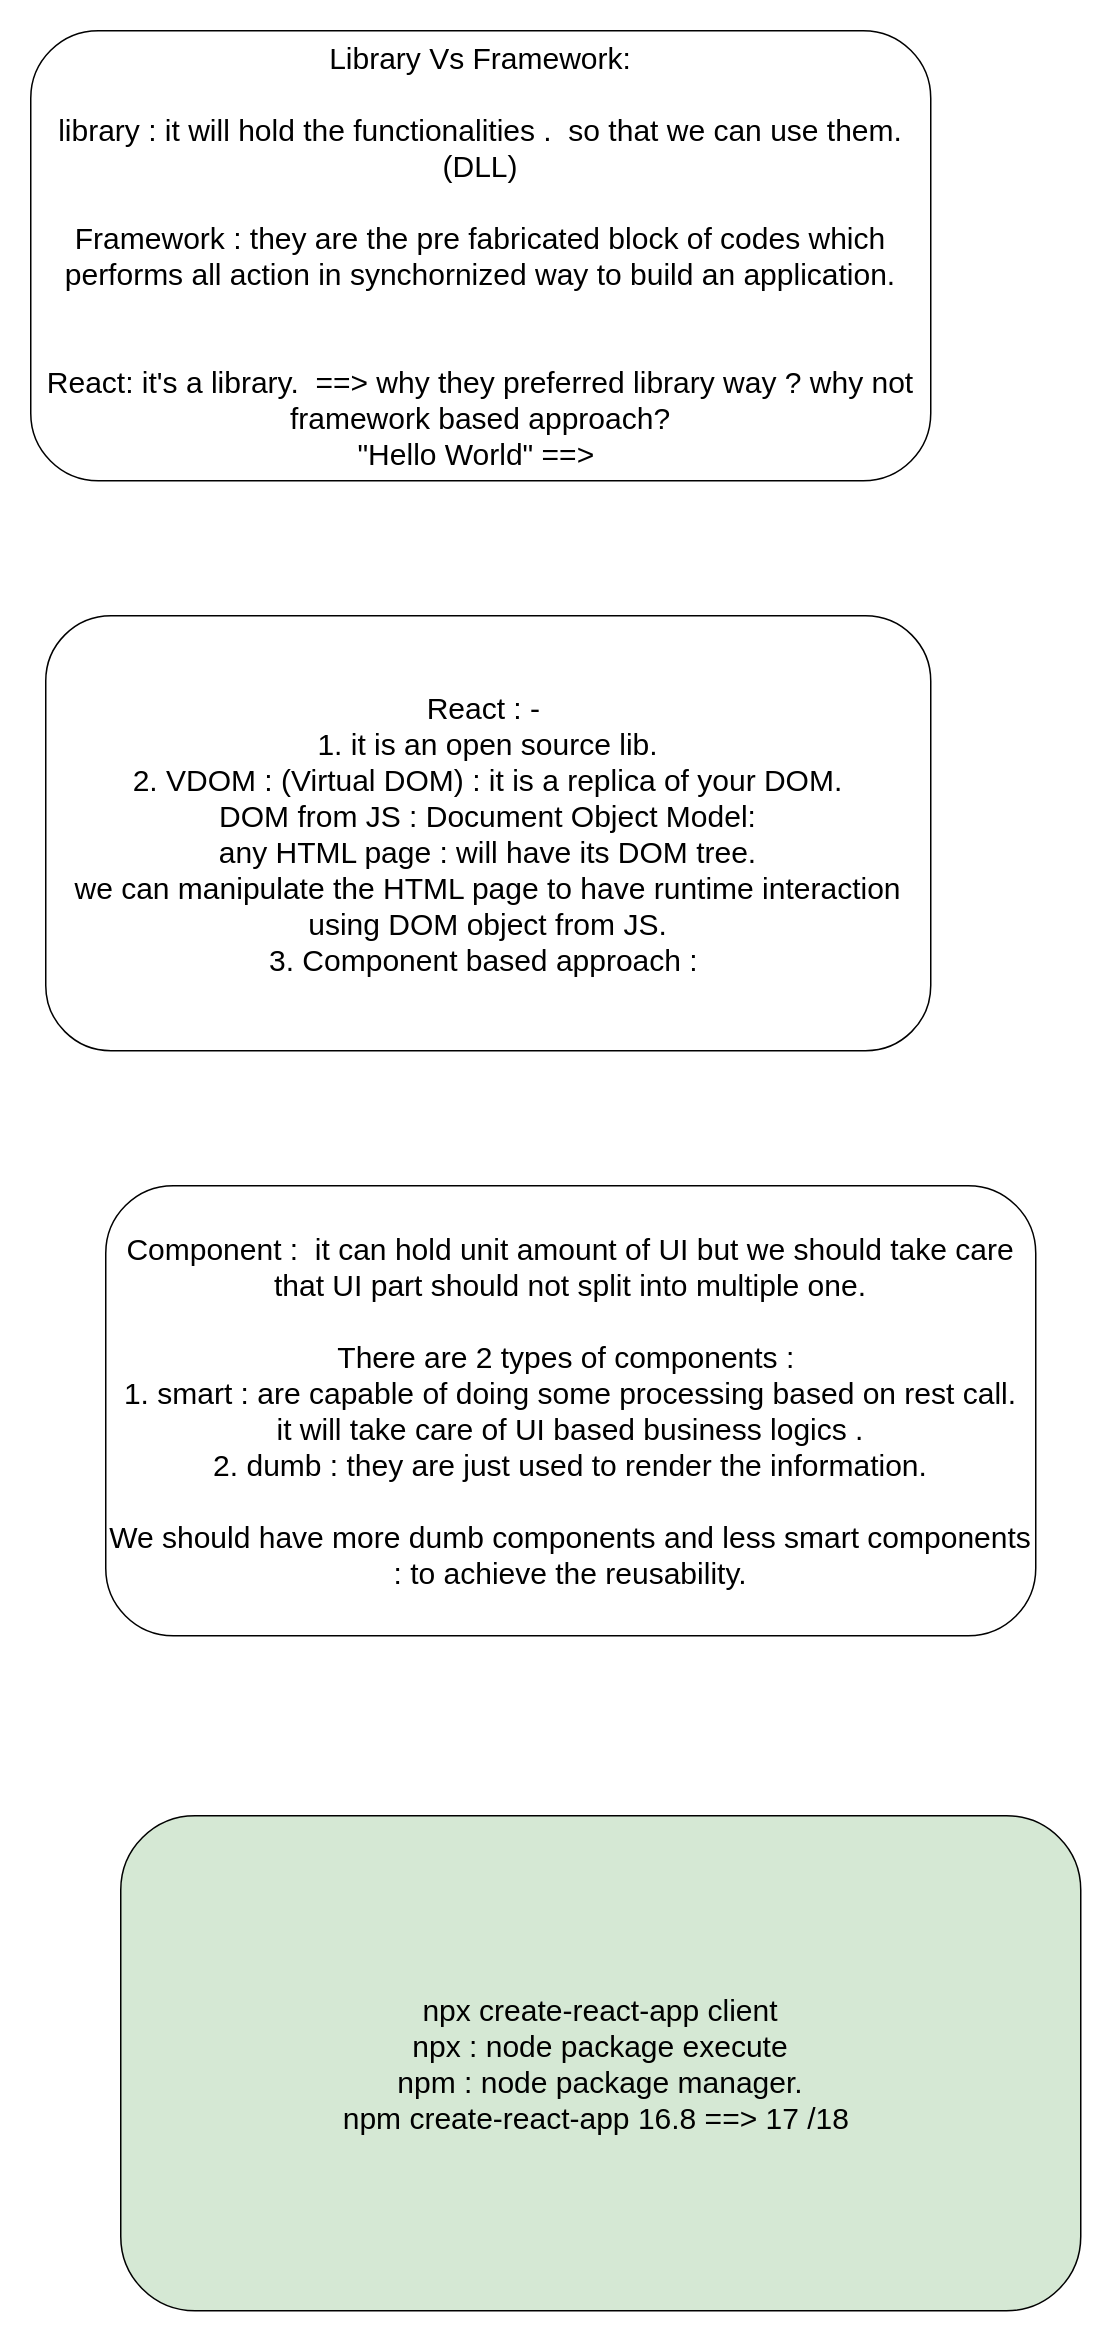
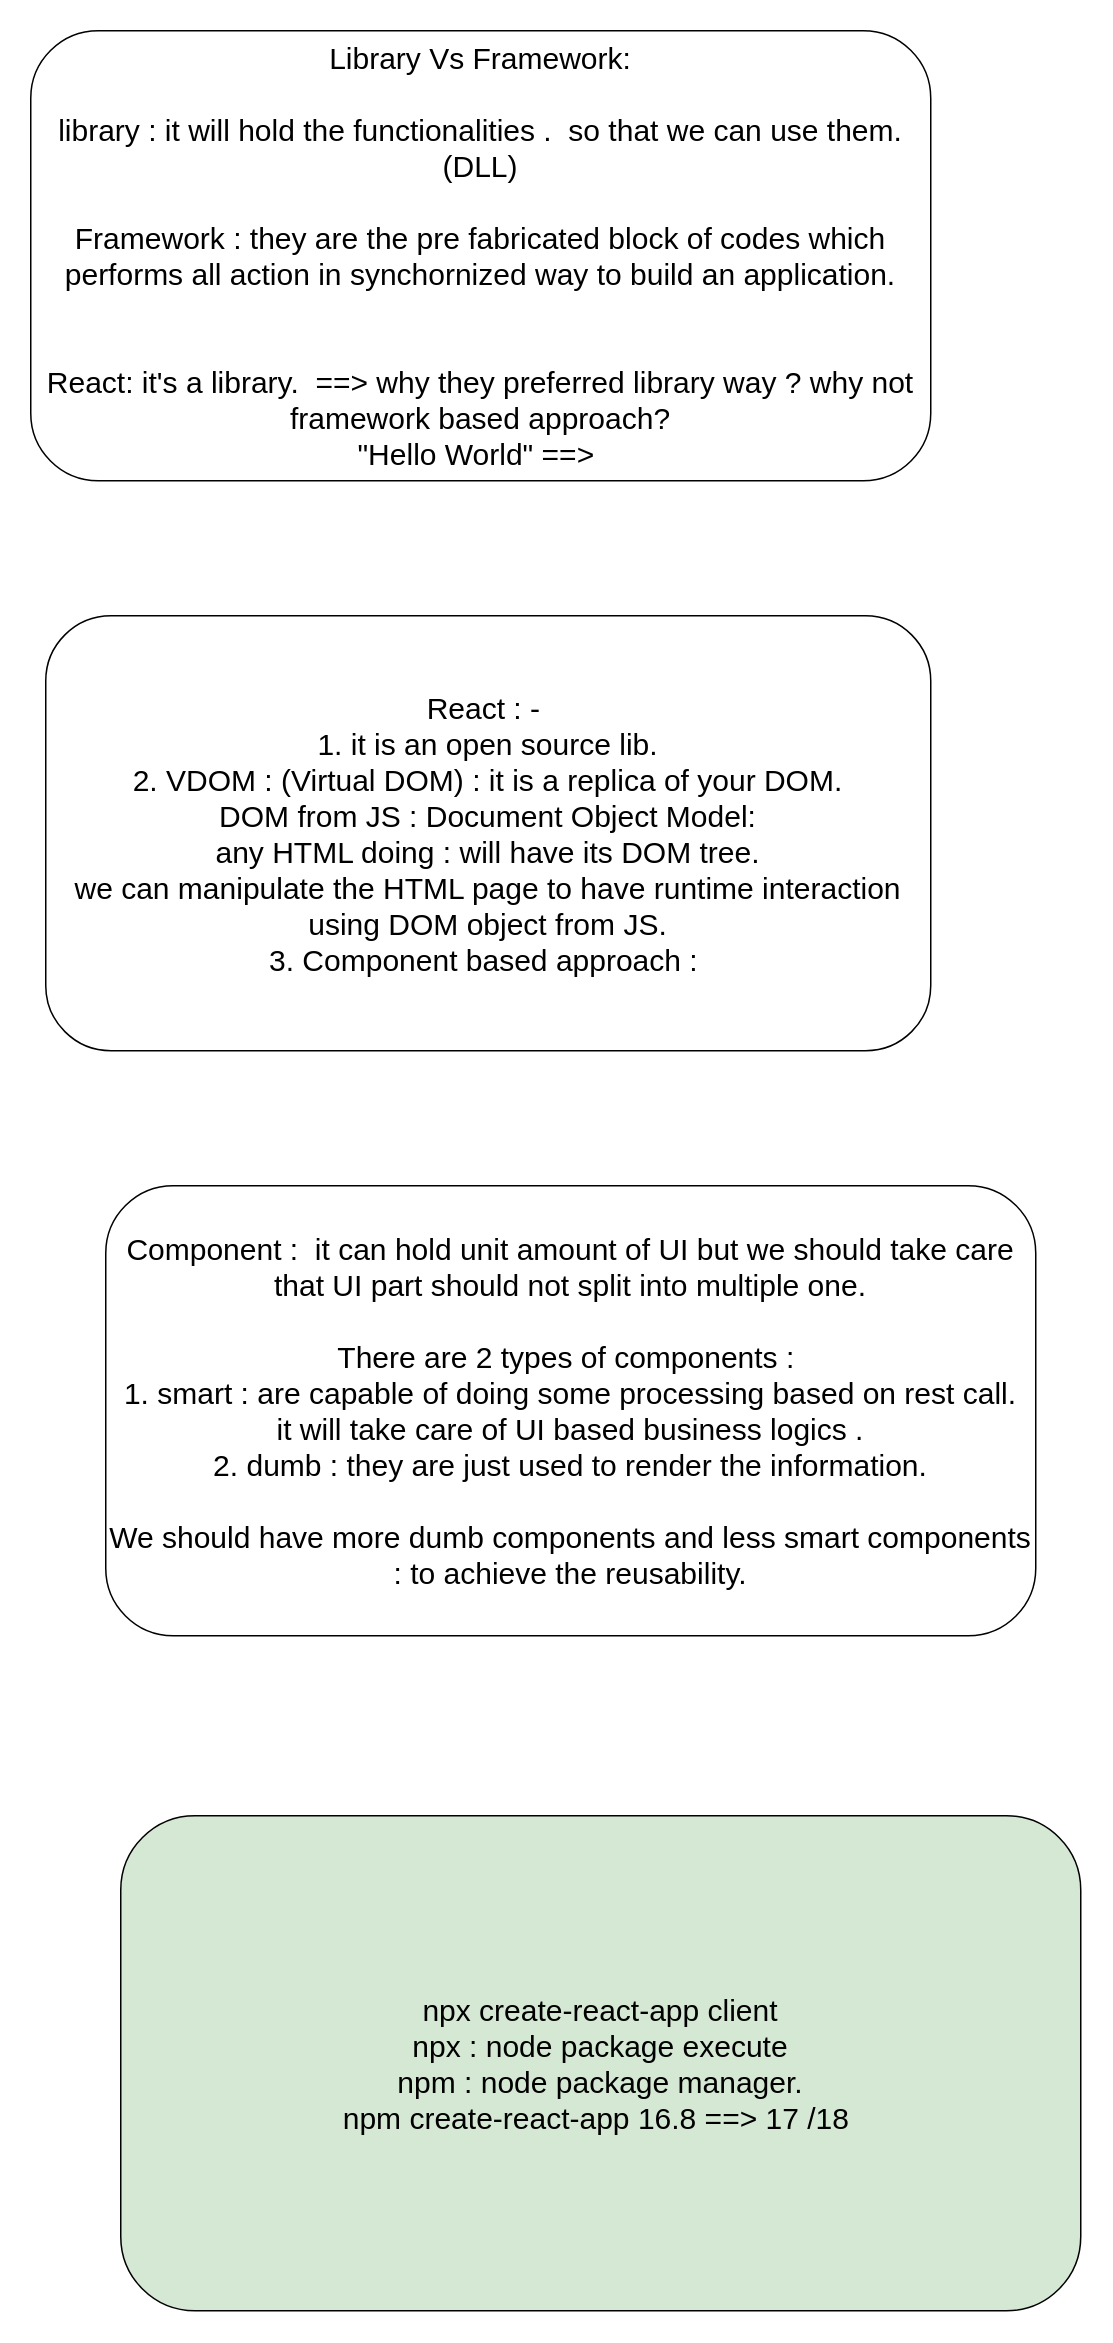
- <mxCell id="3" value="React : -&amp;nbsp;&lt;br&gt;1. it is an open source lib.&lt;br&gt;2. VDOM : (Virtual DOM) : it is a replica of your DOM.&lt;br&gt;DOM from JS : Document Object Model:&lt;br&gt;any HTML page : will have its DOM tree.&lt;br&gt;we can manipulate the HTML page to have runtime interaction using DOM object from JS.&lt;br&gt;3. Component based approach :&amp;nbsp;&lt;br&gt;" style="rounded=1;whiteSpace=wrap;html=1;fontSize=20;" vertex="1" parent="1"><mxGeometry x="30" y="410" width="590" height="290" as="geometry" /></mxCell>
+ <mxCell id="3" value="React : -&amp;nbsp;&lt;br&gt;1. it is an open source lib.&lt;br&gt;2. VDOM : (Virtual DOM) : it is a replica of your DOM.&lt;br&gt;DOM from JS : Document Object Model:&lt;br&gt;any HTML doing : will have its DOM tree.&lt;br&gt;we can manipulate the HTML page to have runtime interaction using DOM object from JS.&lt;br&gt;3. Component based approach :&amp;nbsp;&lt;br&gt;" style="rounded=1;whiteSpace=wrap;html=1;fontSize=20;" vertex="1" parent="1"><mxGeometry x="30" y="410" width="590" height="290" as="geometry" /></mxCell>
